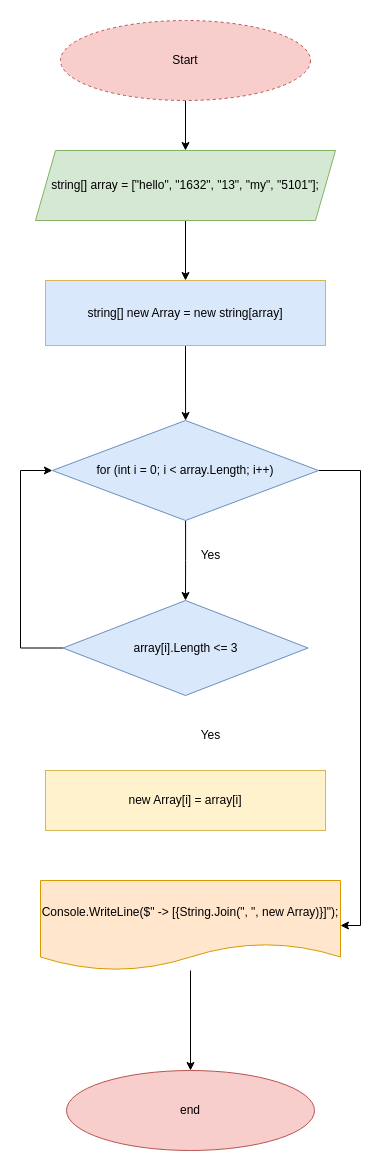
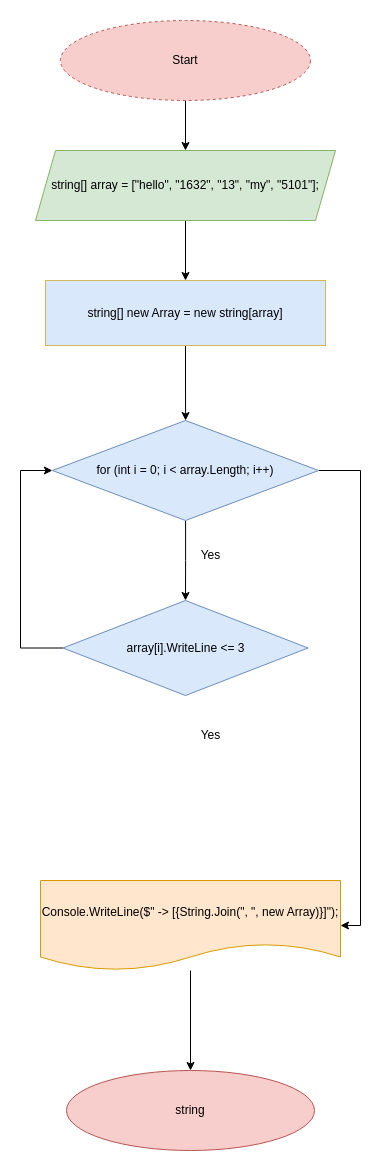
- <mxCell id="12" value="array[i].Length &amp;lt;= 3" style="rhombus;whiteSpace=wrap;html=1;fillColor=#dae8fc;strokeColor=#6c8ebf;" vertex="1" parent="1"><mxGeometry x="62.5" y="600" width="245" height="95" as="geometry" /></mxCell>
+ <mxCell id="12" value="array[i].WriteLine &amp;lt;= 3" style="rhombus;whiteSpace=wrap;html=1;fillColor=#dae8fc;strokeColor=#6c8ebf;" vertex="1" parent="1"><mxGeometry x="62.5" y="600" width="245" height="95" as="geometry" /></mxCell>
- <mxCell id="15" value="new Array[i] = array[i]" style="whiteSpace=wrap;html=1;fillColor=#fff2cc;strokeColor=#d6b656;" vertex="1" parent="1"><mxGeometry x="45.01" y="770" width="280" height="60" as="geometry" /></mxCell>
- <mxCell id="17" value="end" style="ellipse;whiteSpace=wrap;html=1;fillColor=#f8cecc;strokeColor=#b85450;" vertex="1" parent="1"><mxGeometry x="66" y="1070" width="248" height="80" as="geometry" /></mxCell>
+ <mxCell id="17" value="string" style="ellipse;whiteSpace=wrap;html=1;fillColor=#f8cecc;strokeColor=#b85450;" vertex="1" parent="1"><mxGeometry x="66" y="1070" width="248" height="80" as="geometry" /></mxCell>
